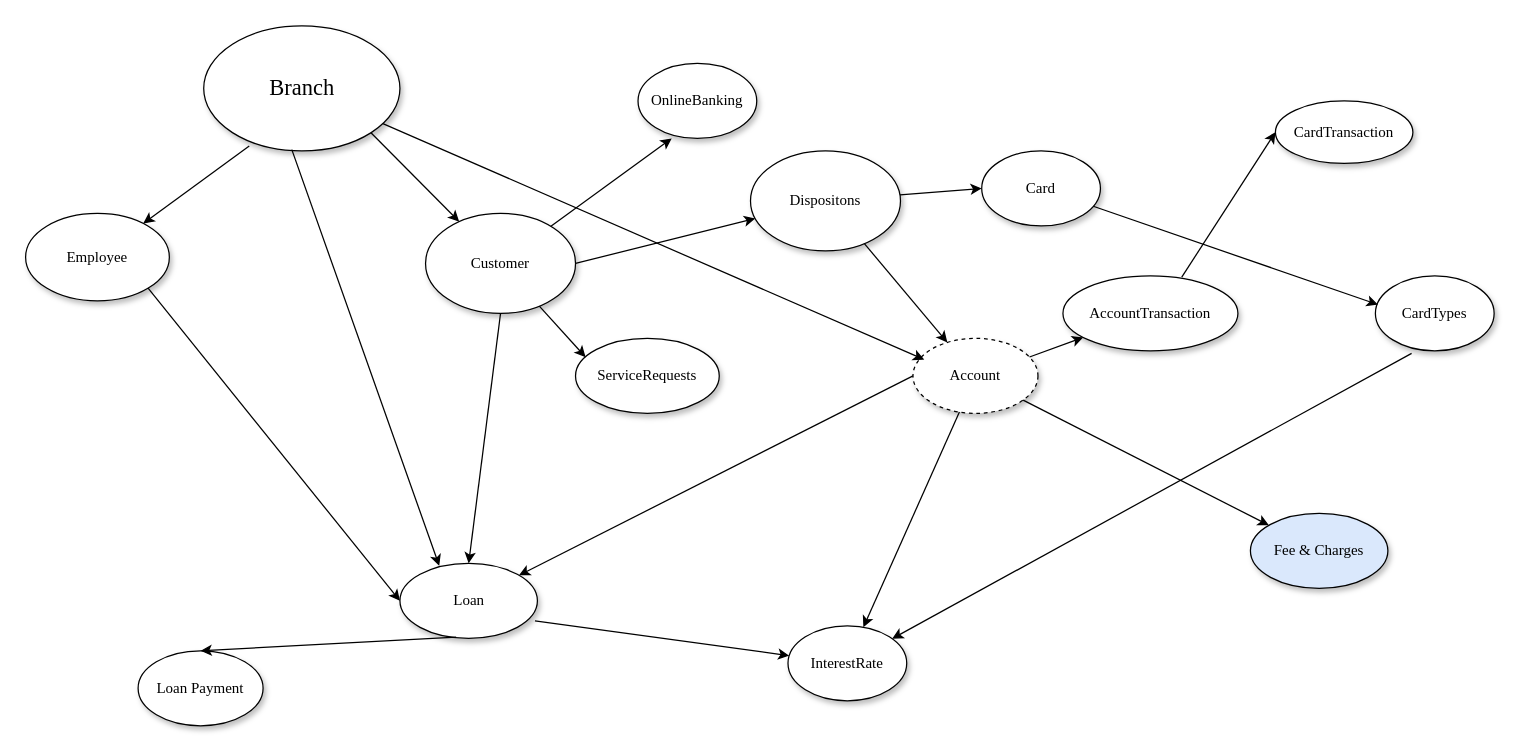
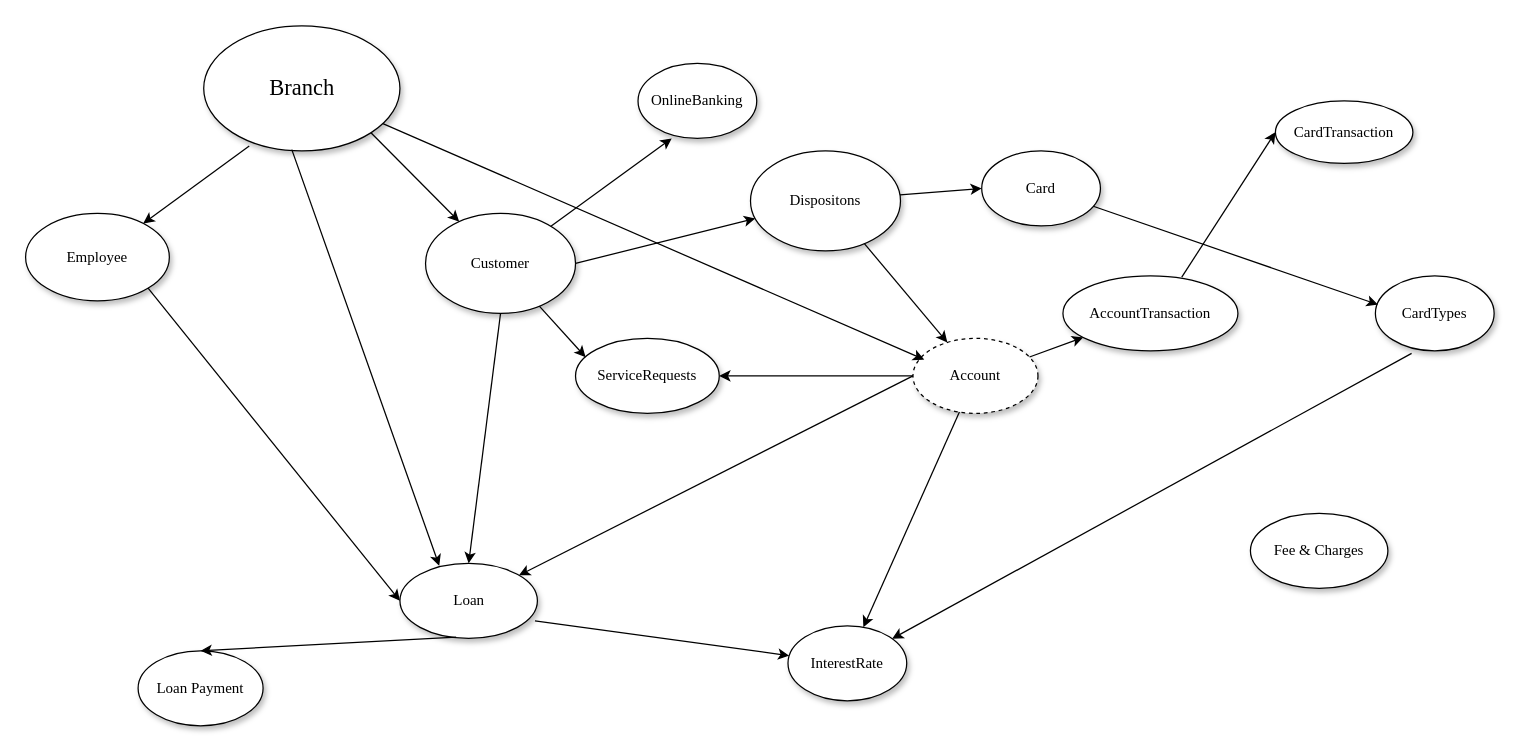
- <mxCell id="29" value="" style="endArrow=classic;html=1;rounded=0;" edge="1" parent="1" source="8" target="13"><mxGeometry width="50" height="50" relative="1" as="geometry"><mxPoint x="660" y="490" as="sourcePoint" /><mxPoint x="710" y="440" as="targetPoint" /></mxGeometry></mxCell>
+ <mxCell id="29" value="" style="endArrow=classic;html=1;rounded=0;" edge="1" parent="1" source="8" target="9"><mxGeometry width="50" height="50" relative="1" as="geometry"><mxPoint x="660" y="490" as="sourcePoint" /><mxPoint x="710" y="440" as="targetPoint" /></mxGeometry></mxCell>
- <mxCell id="13" value="Fee &amp;amp; Charges" style="ellipse;whiteSpace=wrap;html=1;rounded=0;shadow=1;comic=0;labelBackgroundColor=none;strokeWidth=1;fontFamily=Verdana;fontSize=12;align=center;fillColor=#dae8fc;" parent="1" vertex="1"><mxGeometry x="1000" y="410" width="110" height="60" as="geometry" /></mxCell>
+ <mxCell id="13" value="Fee &amp;amp; Charges" style="ellipse;whiteSpace=wrap;html=1;rounded=0;shadow=1;comic=0;labelBackgroundColor=none;strokeWidth=1;fontFamily=Verdana;fontSize=12;align=center;" parent="1" vertex="1"><mxGeometry x="1000" y="410" width="110" height="60" as="geometry" /></mxCell>
